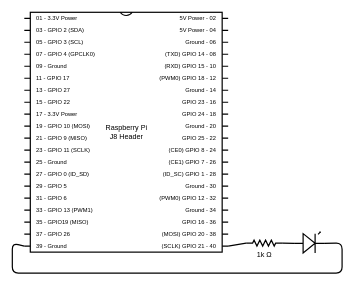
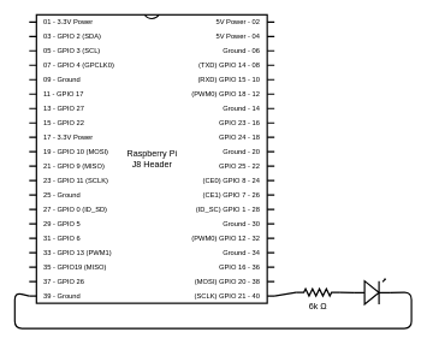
- <mxCell id="3" value="1k &lt;span class=&quot;ILfuVd&quot;&gt;&lt;span class=&quot;e24Kjd&quot;&gt;Ω&lt;/span&gt;&lt;/span&gt;" style="pointerEvents=1;verticalLabelPosition=bottom;shadow=0;dashed=0;align=center;fillColor=#ffffff;html=1;verticalAlign=top;strokeWidth=2;shape=mxgraph.electrical.resistors.resistor_2;" parent="1" vertex="1"><mxGeometry x="410" y="400" width="60" height="10" as="geometry" /></mxCell>
+ <mxCell id="3" value="6k &lt;span class=&quot;ILfuVd&quot;&gt;&lt;span class=&quot;e24Kjd&quot;&gt;Ω&lt;/span&gt;&lt;/span&gt;" style="pointerEvents=1;verticalLabelPosition=bottom;shadow=0;dashed=0;align=center;fillColor=#ffffff;html=1;verticalAlign=top;strokeWidth=2;shape=mxgraph.electrical.resistors.resistor_2;" parent="1" vertex="1"><mxGeometry x="410" y="400" width="60" height="10" as="geometry" /></mxCell>
